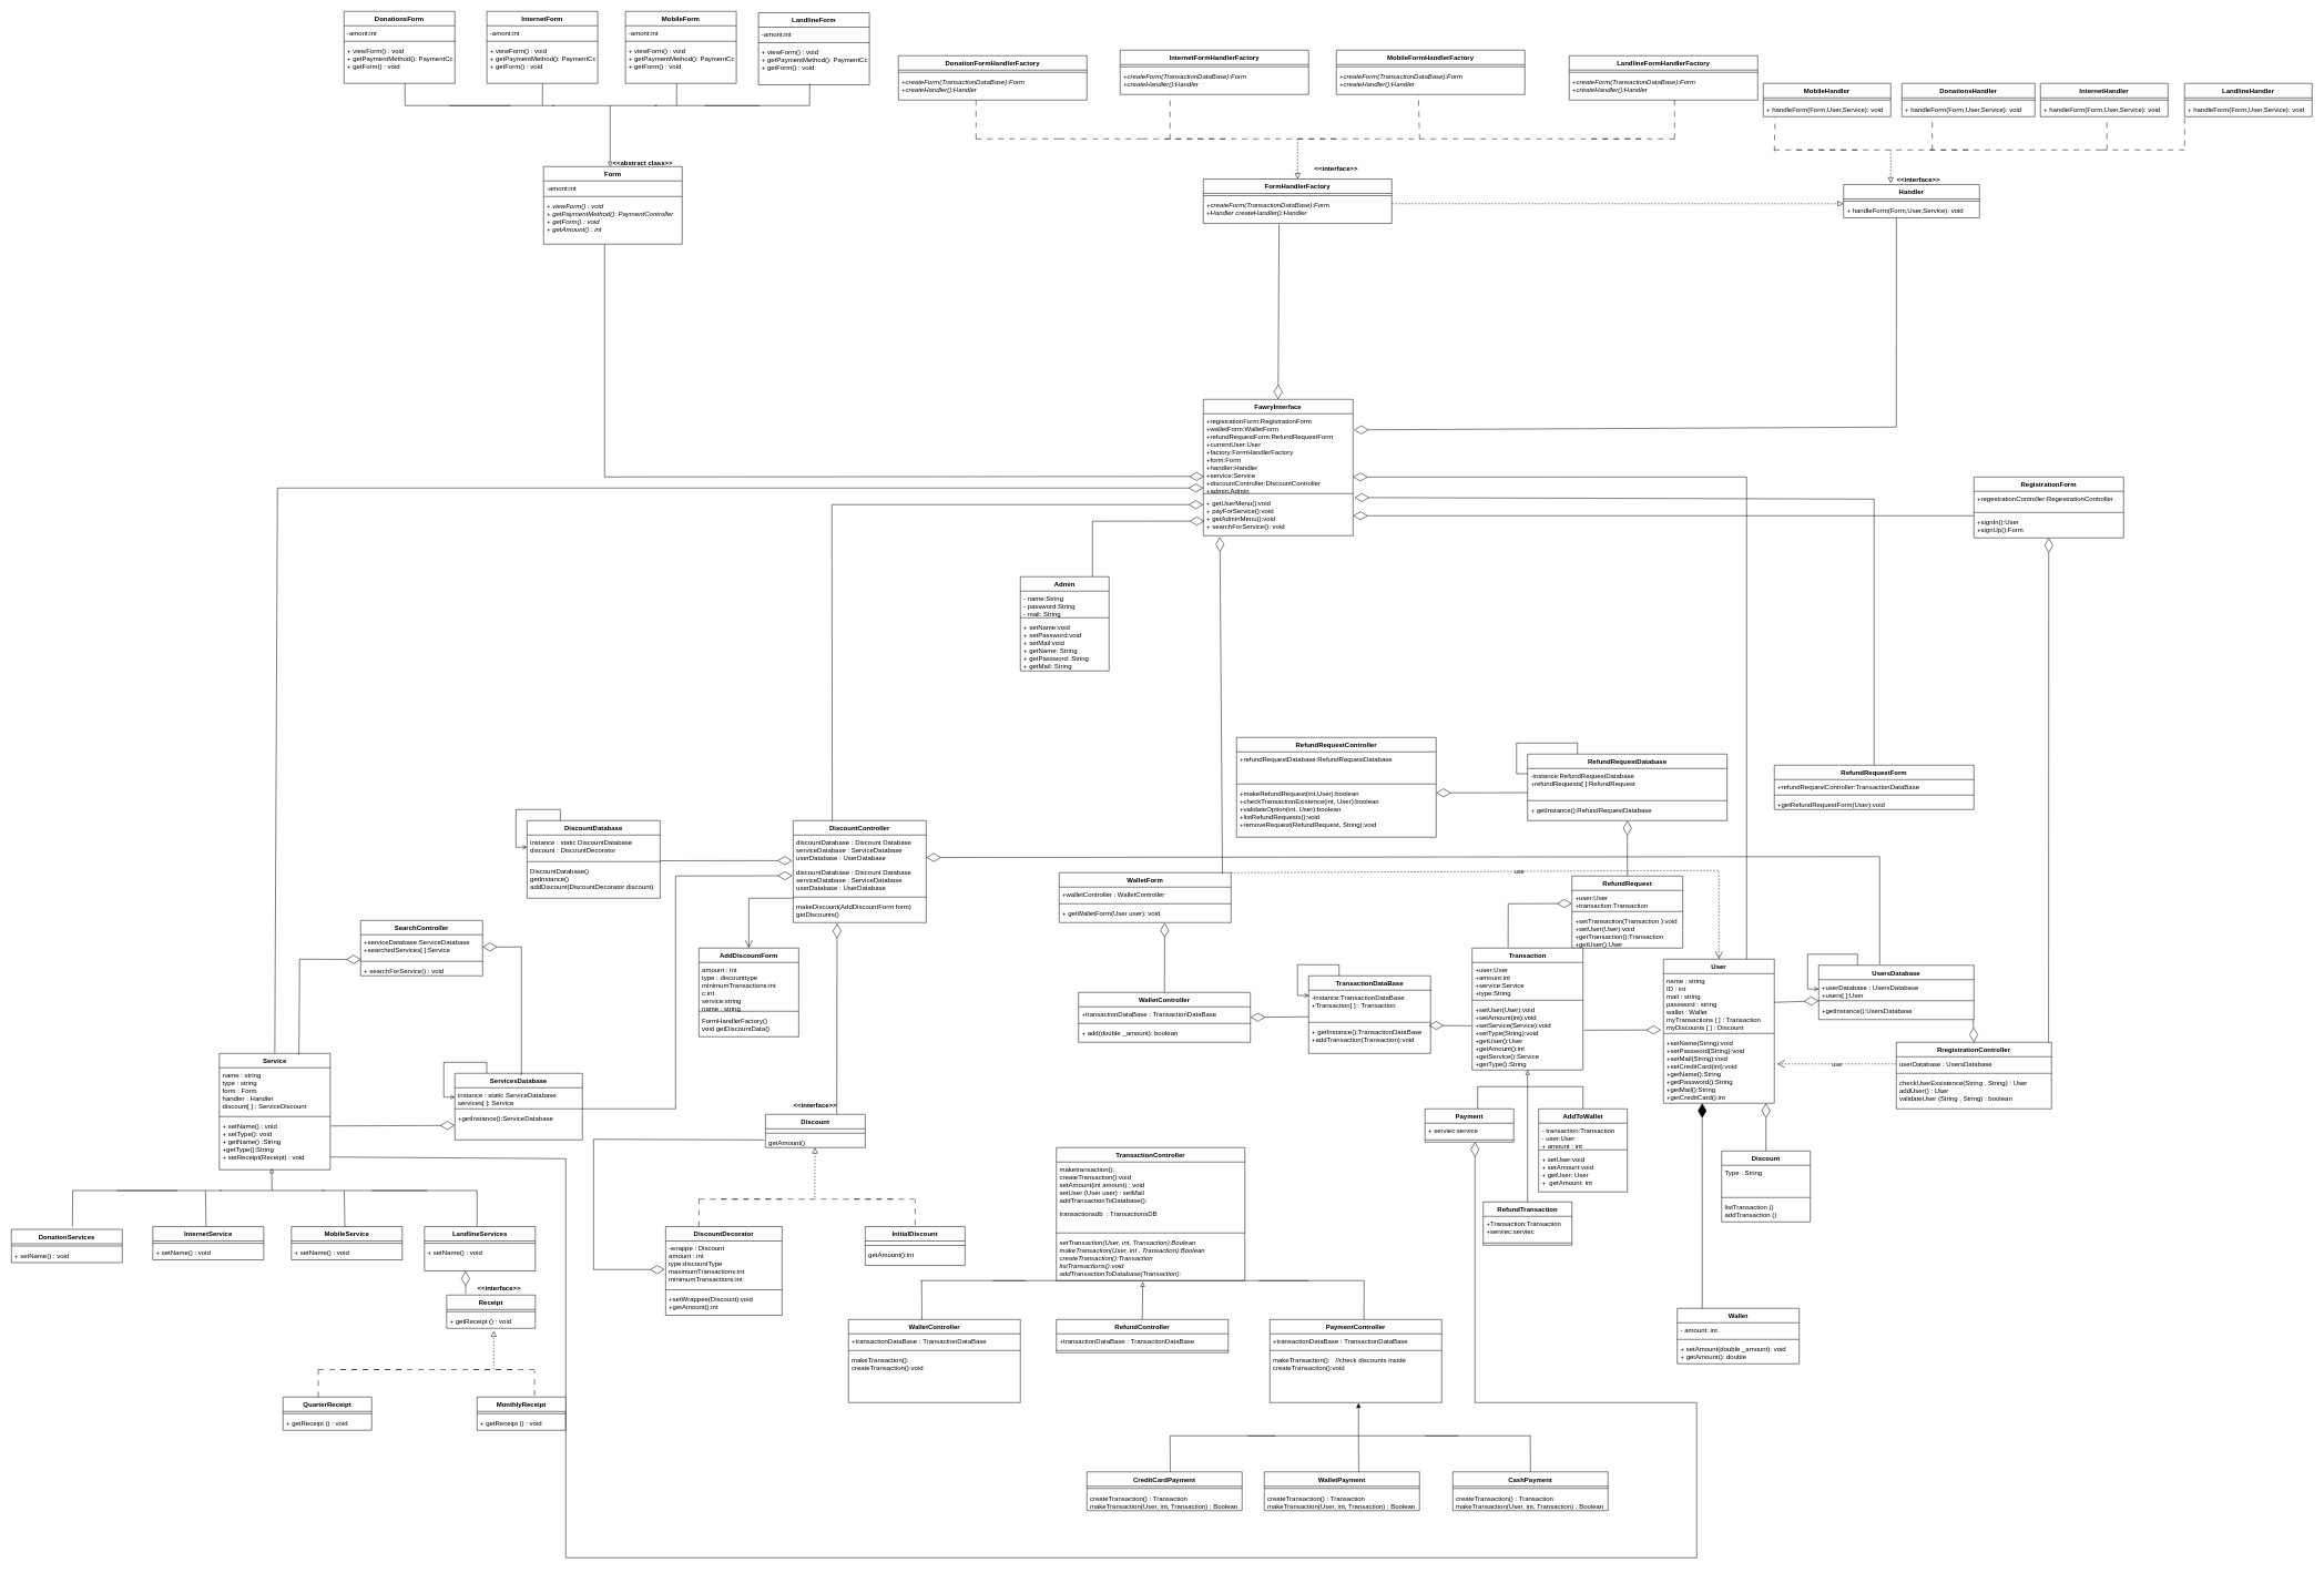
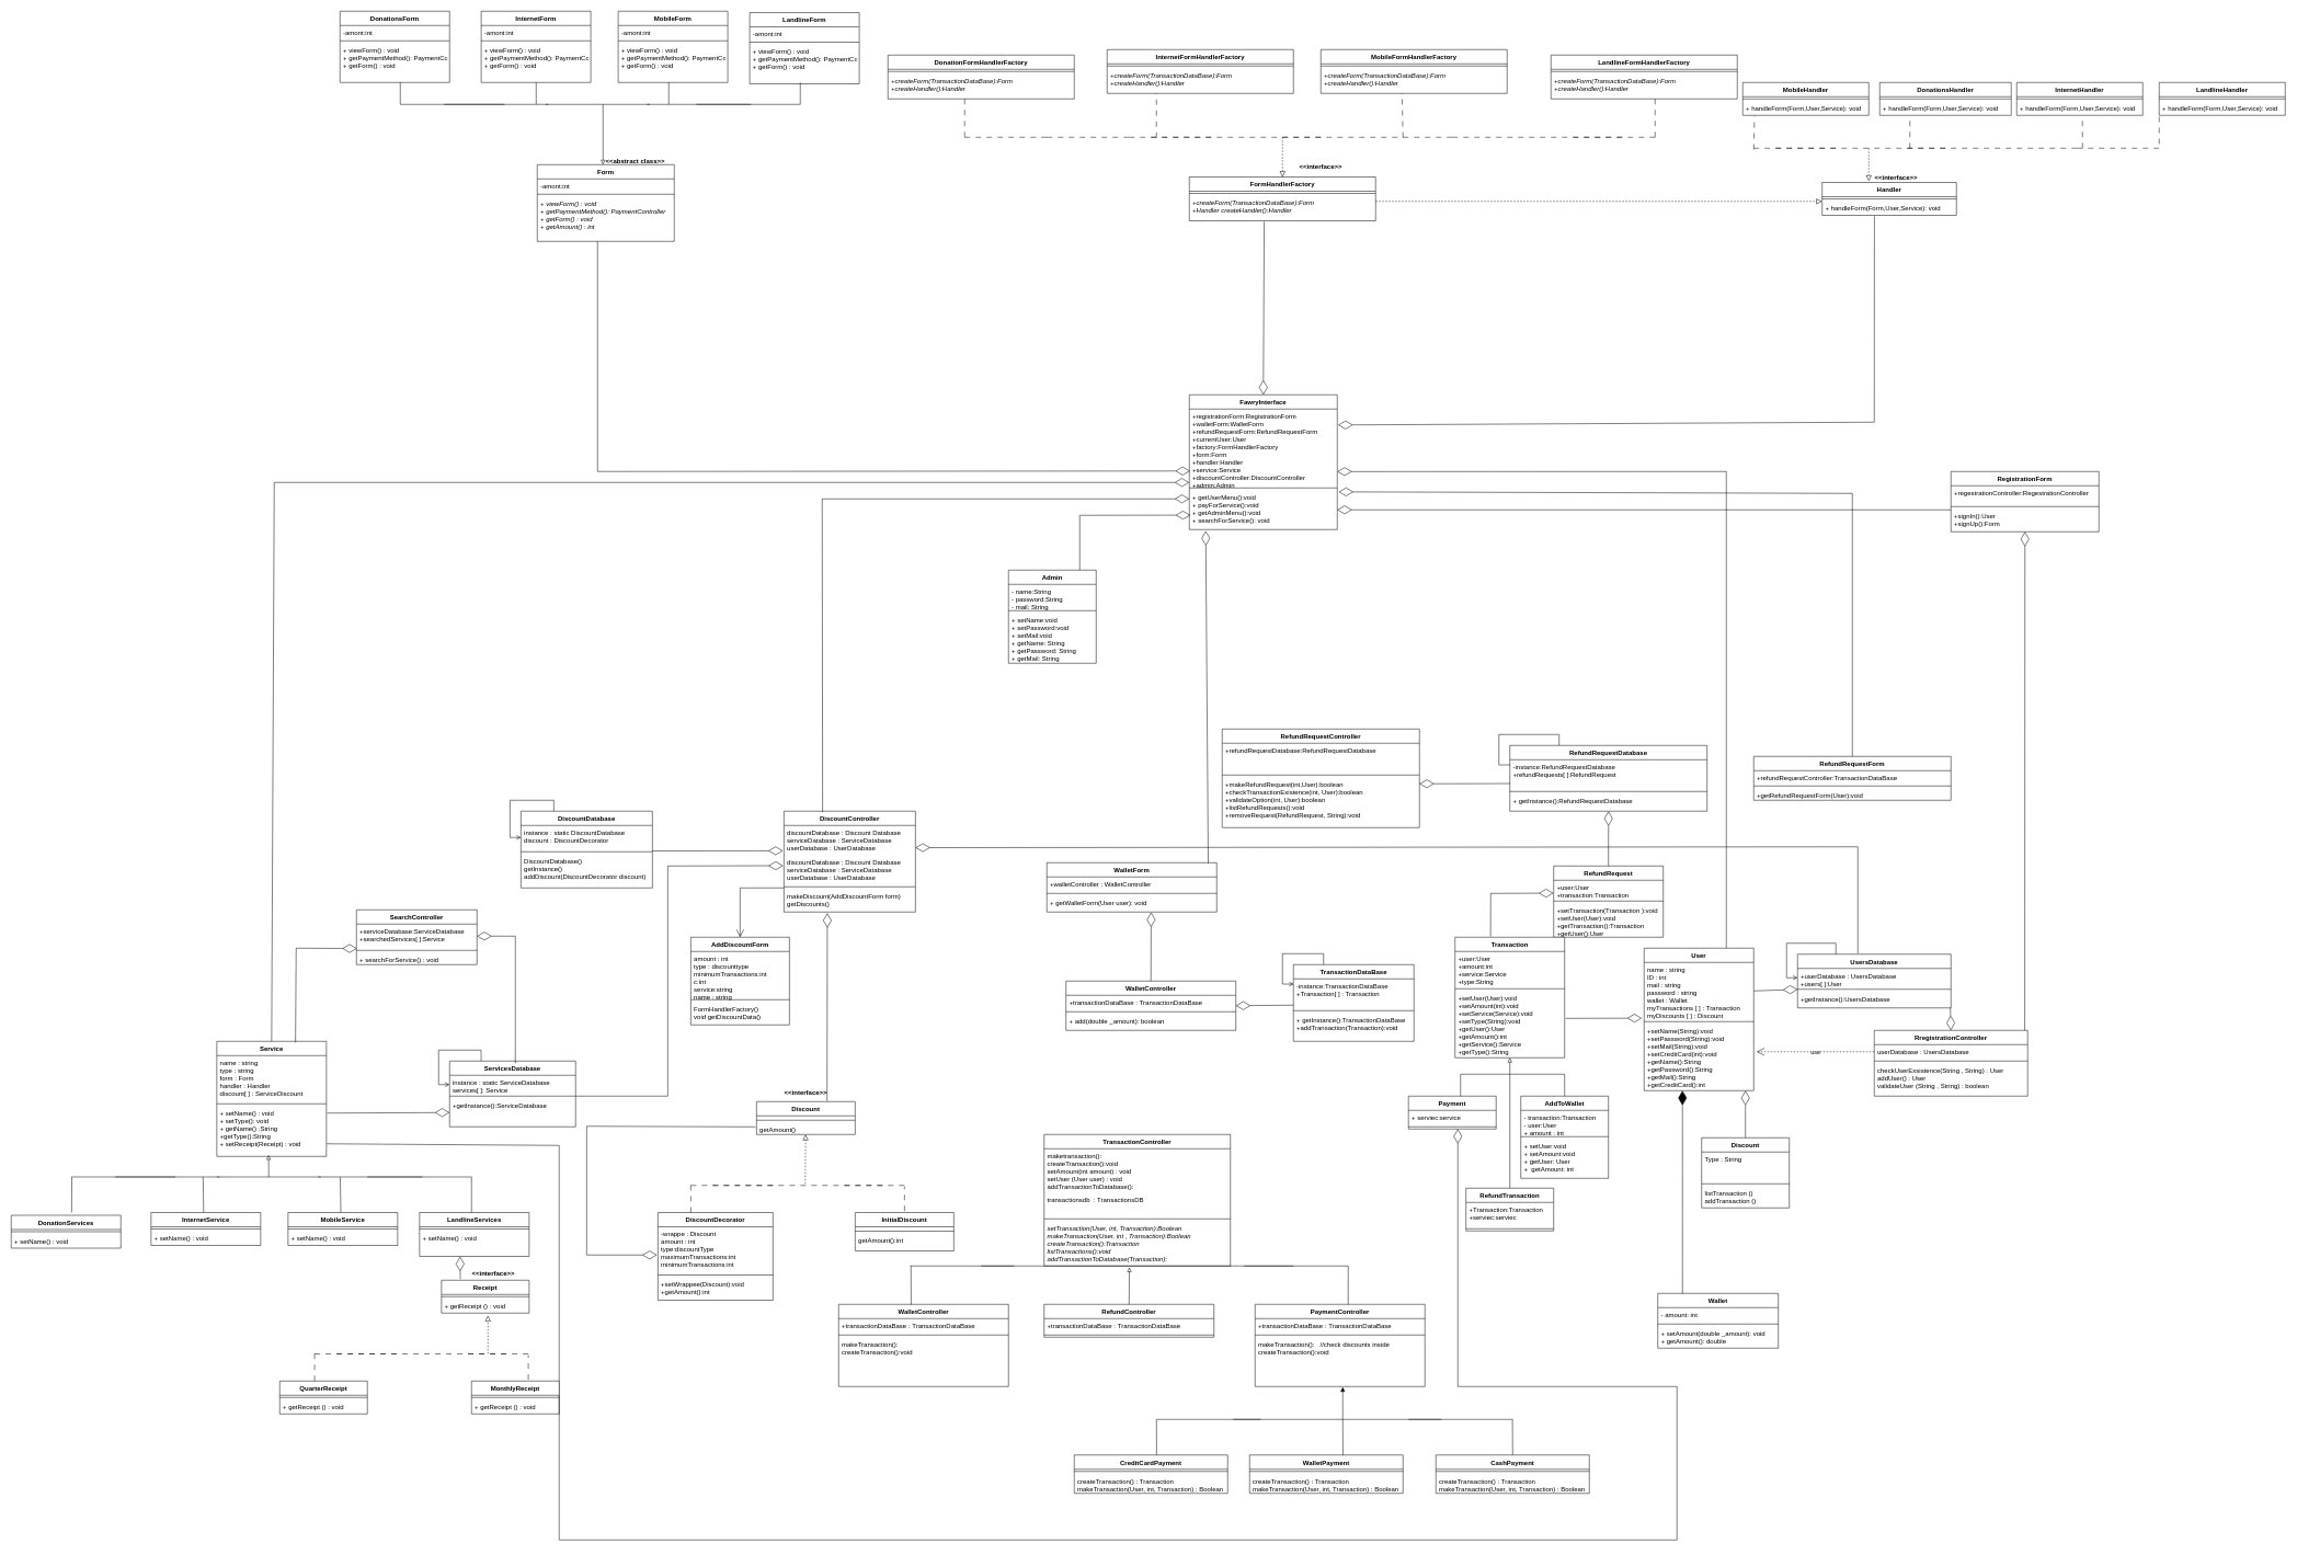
- <mxCell id="270" value="use" style="endArrow=open;endSize=12;html=1;rounded=0;entryX=0.5;entryY=0;entryDx=0;entryDy=0;exitX=1;exitY=0;exitDx=0;exitDy=0;dashed=1;" parent="1" source="25" target="266" edge="1"><mxGeometry width="160" relative="1" as="geometry"><mxPoint x="2500" y="1510" as="sourcePoint" /><mxPoint x="3190" y="1680" as="targetPoint" /><Array as="points"><mxPoint x="3100" y="1570" /></Array></mxGeometry></mxCell>
- <mxCell id="2" value="" style="endArrow=diamondThin;endFill=0;endSize=24;html=1;rounded=0;exitX=-0.007;exitY=0.346;exitDx=0;exitDy=0;exitPerimeter=0;entryX=0.985;entryY=0.031;entryDx=0;entryDy=0;entryPerimeter=0;" parent="1" source="280" target="286" edge="1"><mxGeometry width="160" relative="1" as="geometry"><mxPoint x="2660" y="1850" as="sourcePoint" /><mxPoint x="2590" y="1850" as="targetPoint" /></mxGeometry></mxCell>
- <mxCell id="44" value="maketransaction():&#10;createTransaction():void&#10;setAmount(int amount) : void &#10;setUser (User user) : setMail&#10;addTransactionToDatabase(): " style="text;strokeColor=none;fillColor=none;align=left;verticalAlign=top;spacingLeft=4;spacingRight=4;overflow=hidden;rotatable=0;points=[[0,0.5],[1,0.5]];portConstraint=eastwest;" parent="43" vertex="1"><mxGeometry y="26" width="340" height="80" as="geometry" /></mxCell>
+ <mxCell id="44" value="maketransaction():&#10;createTransaction():void&#10;setAmount(int amount) : void &#10;setUser (User user) : void&#10;addTransactionToDatabase(): " style="text;strokeColor=none;fillColor=none;align=left;verticalAlign=top;spacingLeft=4;spacingRight=4;overflow=hidden;rotatable=0;points=[[0,0.5],[1,0.5]];portConstraint=eastwest;" parent="43" vertex="1"><mxGeometry y="26" width="340" height="80" as="geometry" /></mxCell>
